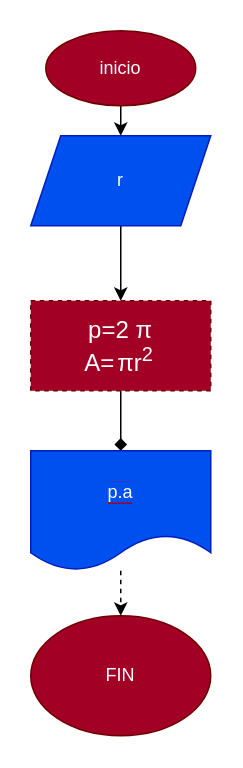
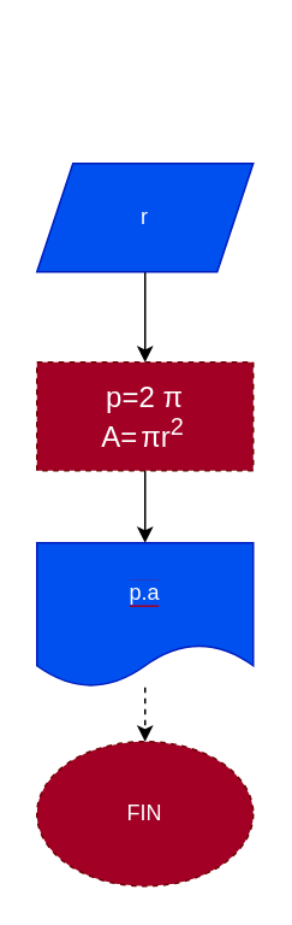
- <mxCell id="3" value="inicio" style="ellipse;whiteSpace=wrap;html=1;fillColor=#a20025;fontColor=#ffffff;strokeColor=#6F0000;" vertex="1" parent="1"><mxGeometry x="30" y="20" width="100" height="50" as="geometry" /></mxCell>
- <mxCell id="2" style="edgeStyle=none;html=1;" edge="1" parent="1" source="3" target="5"><mxGeometry relative="1" as="geometry" /></mxCell>
- <mxCell id="6" style="edgeStyle=none;html=1;entryX=0.5;entryY=0;entryDx=0;entryDy=0;fontColor=#f0f0f0;endArrow=diamond;" edge="1" parent="1" source="7" target="10"><mxGeometry relative="1" as="geometry" /></mxCell>
+ <mxCell id="6" style="edgeStyle=none;html=1;entryX=0.5;entryY=0;entryDx=0;entryDy=0;fontColor=#f0f0f0;" edge="1" parent="1" source="7" target="10"><mxGeometry relative="1" as="geometry" /></mxCell>
- <mxCell id="8" value="FIN" style="ellipse;whiteSpace=wrap;html=1;labelBackgroundColor=#a20025;fontColor=#ffffff;fillColor=#a20025;strokeColor=#6F0000;" vertex="1" parent="1"><mxGeometry x="20" y="410" width="120" height="80" as="geometry" /></mxCell>
+ <mxCell id="8" value="FIN" style="ellipse;whiteSpace=wrap;html=1;labelBackgroundColor=#a20025;fontColor=#ffffff;fillColor=#a20025;strokeColor=#6F0000;dashed=1;" vertex="1" parent="1"><mxGeometry x="20" y="410" width="120" height="80" as="geometry" /></mxCell>
